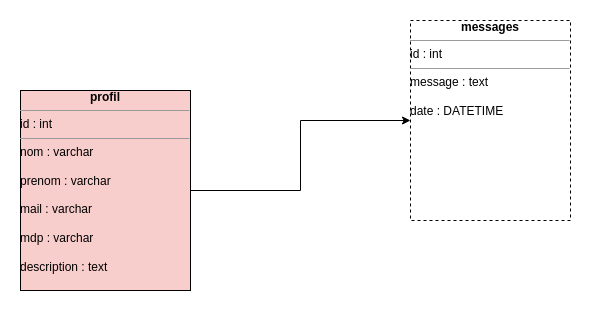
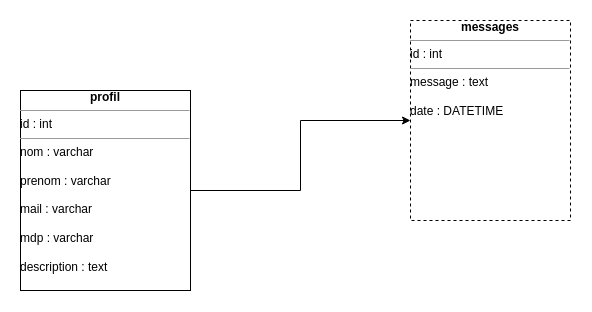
- <mxCell id="3" value="&lt;div align=&quot;center&quot;&gt;&lt;b&gt;profil&lt;/b&gt;&lt;/div&gt;&lt;hr size=&quot;1&quot;&gt;id : int&lt;br&gt;&lt;hr size=&quot;1&quot;&gt;&lt;div&gt;nom : varchar&lt;/div&gt;&lt;div&gt;&lt;br&gt;&lt;/div&gt;&lt;div&gt;prenom : varchar&lt;/div&gt;&lt;div&gt;&lt;br&gt;&lt;/div&gt;&lt;div&gt;mail : varchar&lt;/div&gt;&lt;div&gt;&lt;br&gt;&lt;/div&gt;&lt;div&gt;mdp : varchar&lt;/div&gt;&lt;div&gt;&lt;br&gt;&lt;/div&gt;&lt;div&gt;description : text&lt;br&gt;&lt;/div&gt;" style="verticalAlign=top;align=left;overflow=fill;fontSize=12;fontFamily=Helvetica;html=1;fillColor=#f8cecc;" vertex="1" parent="1"><mxGeometry x="20" y="90" width="170" height="200" as="geometry" /></mxCell>
+ <mxCell id="3" value="&lt;div align=&quot;center&quot;&gt;&lt;b&gt;profil&lt;/b&gt;&lt;/div&gt;&lt;hr size=&quot;1&quot;&gt;id : int&lt;br&gt;&lt;hr size=&quot;1&quot;&gt;&lt;div&gt;nom : varchar&lt;/div&gt;&lt;div&gt;&lt;br&gt;&lt;/div&gt;&lt;div&gt;prenom : varchar&lt;/div&gt;&lt;div&gt;&lt;br&gt;&lt;/div&gt;&lt;div&gt;mail : varchar&lt;/div&gt;&lt;div&gt;&lt;br&gt;&lt;/div&gt;&lt;div&gt;mdp : varchar&lt;/div&gt;&lt;div&gt;&lt;br&gt;&lt;/div&gt;&lt;div&gt;description : text&lt;br&gt;&lt;/div&gt;" style="verticalAlign=top;align=left;overflow=fill;fontSize=12;fontFamily=Helvetica;html=1;" vertex="1" parent="1"><mxGeometry x="20" y="90" width="170" height="200" as="geometry" /></mxCell>
